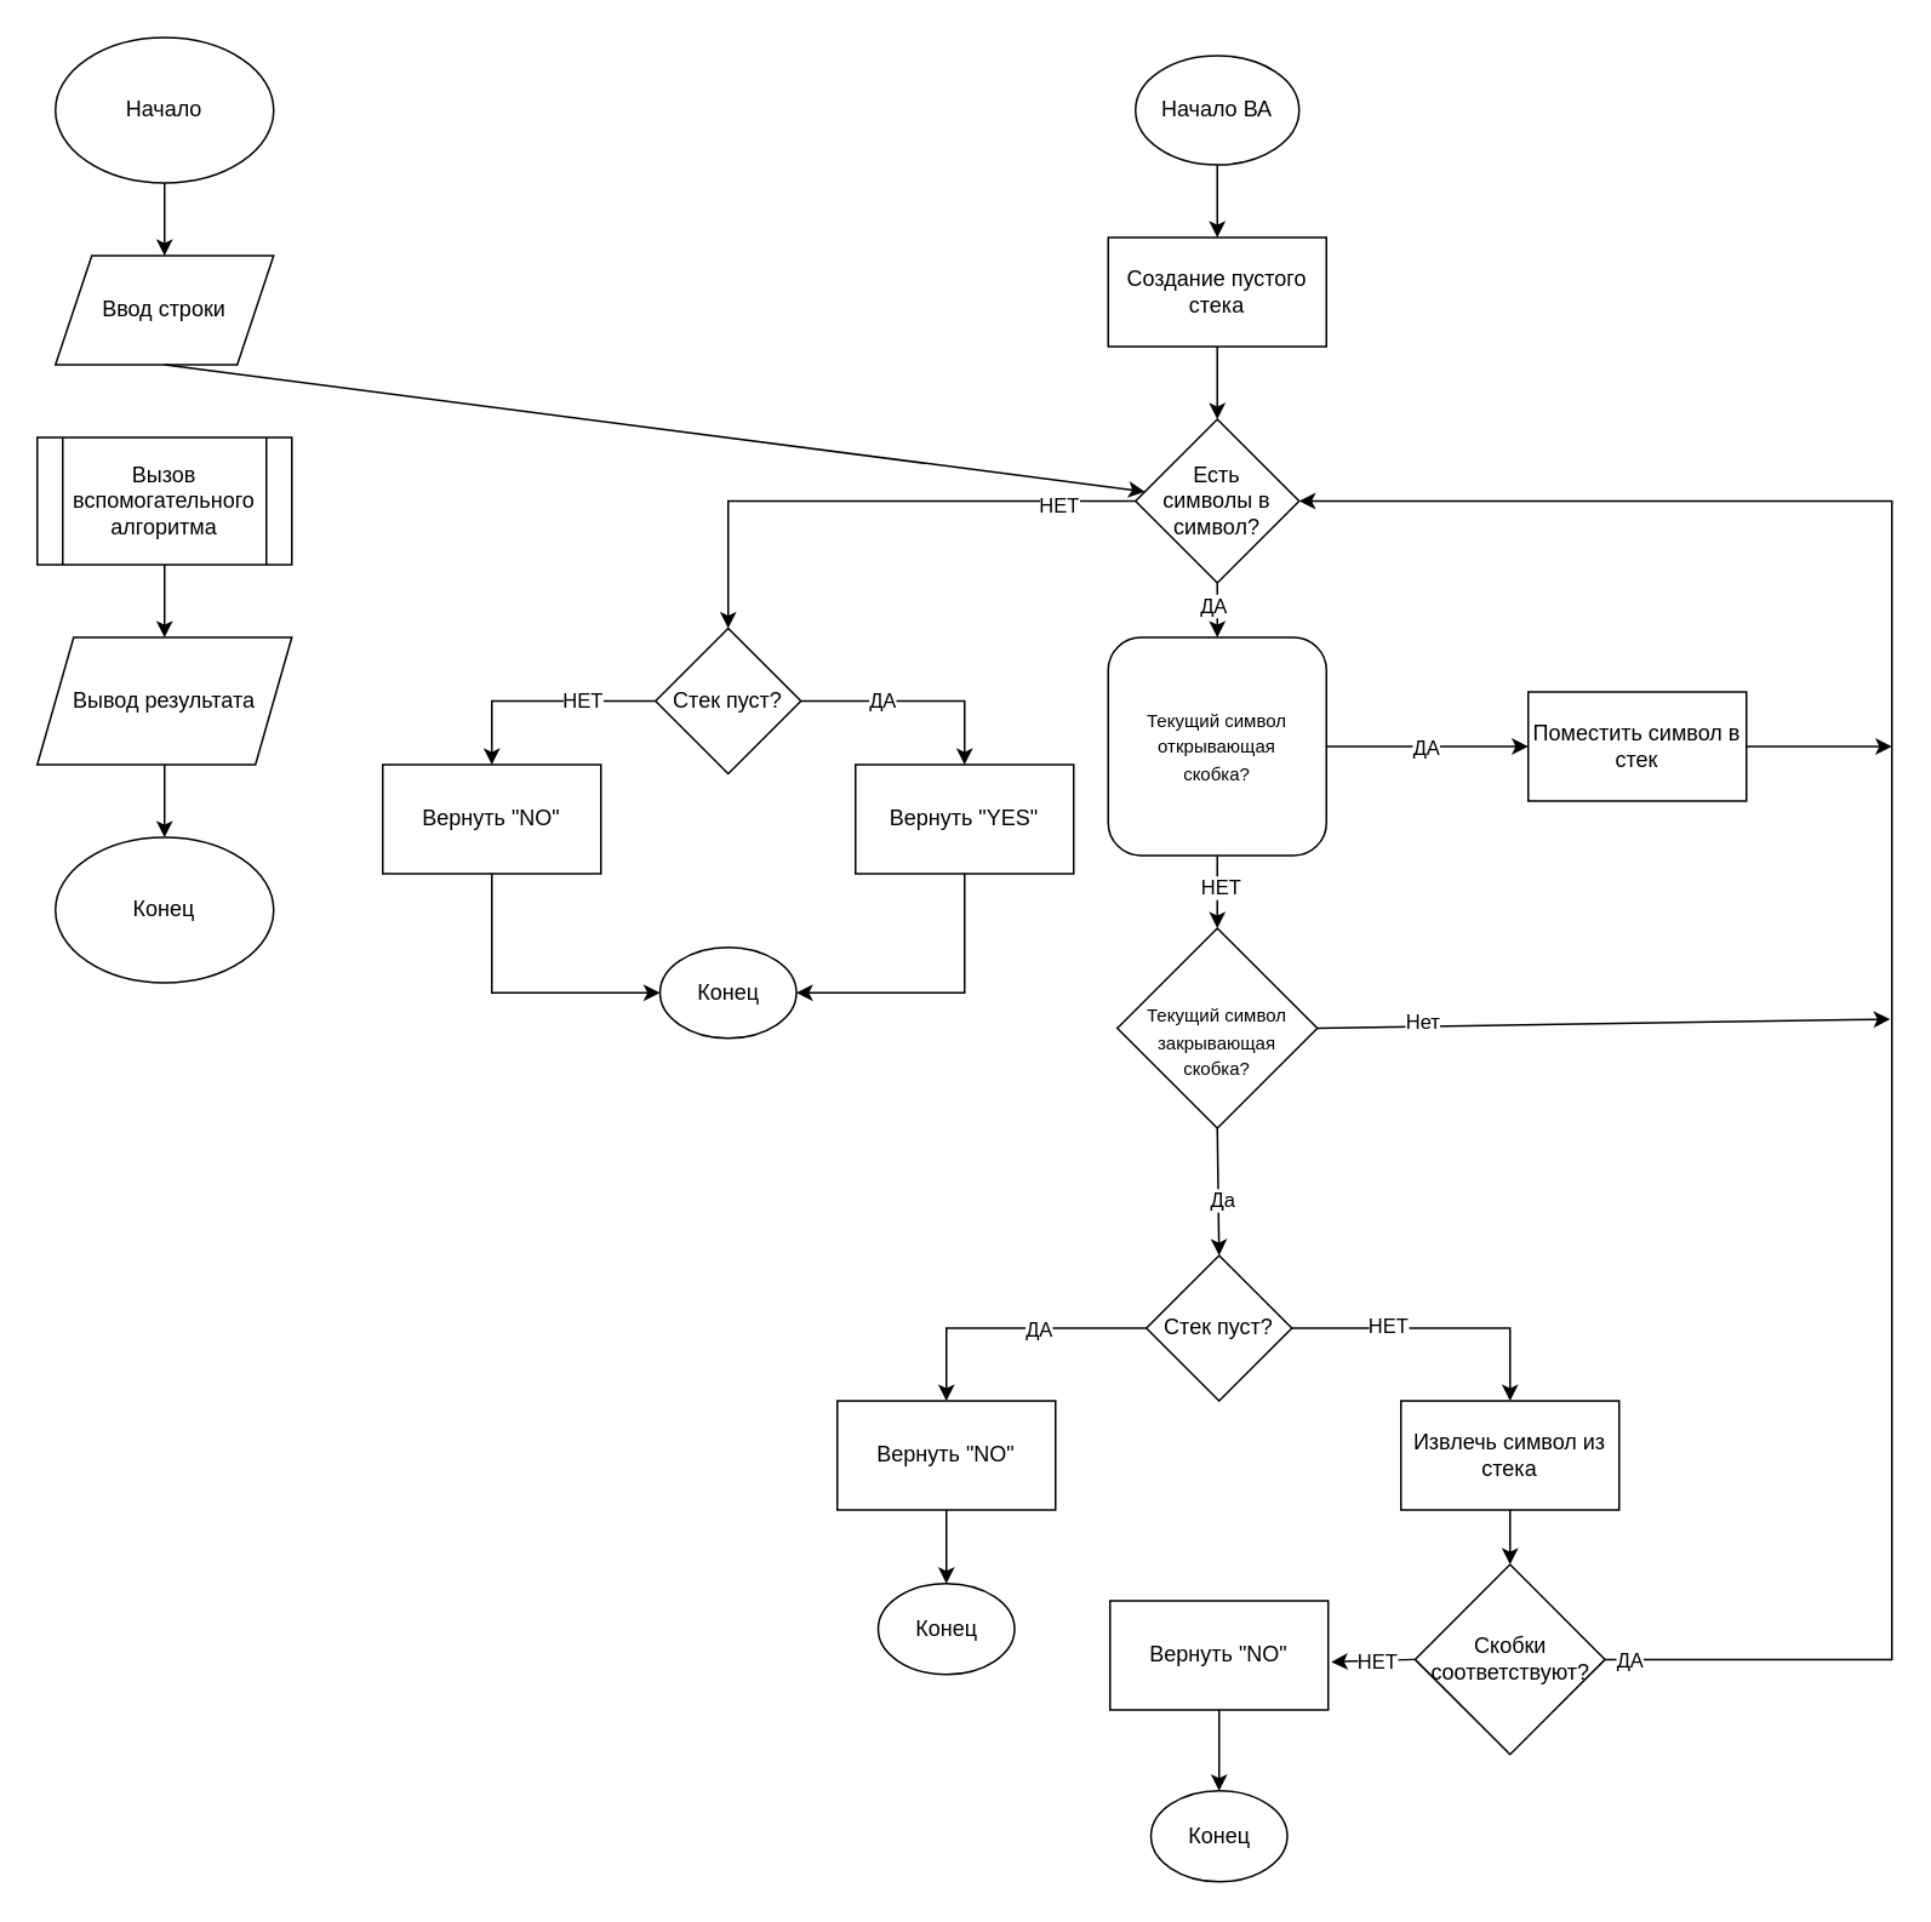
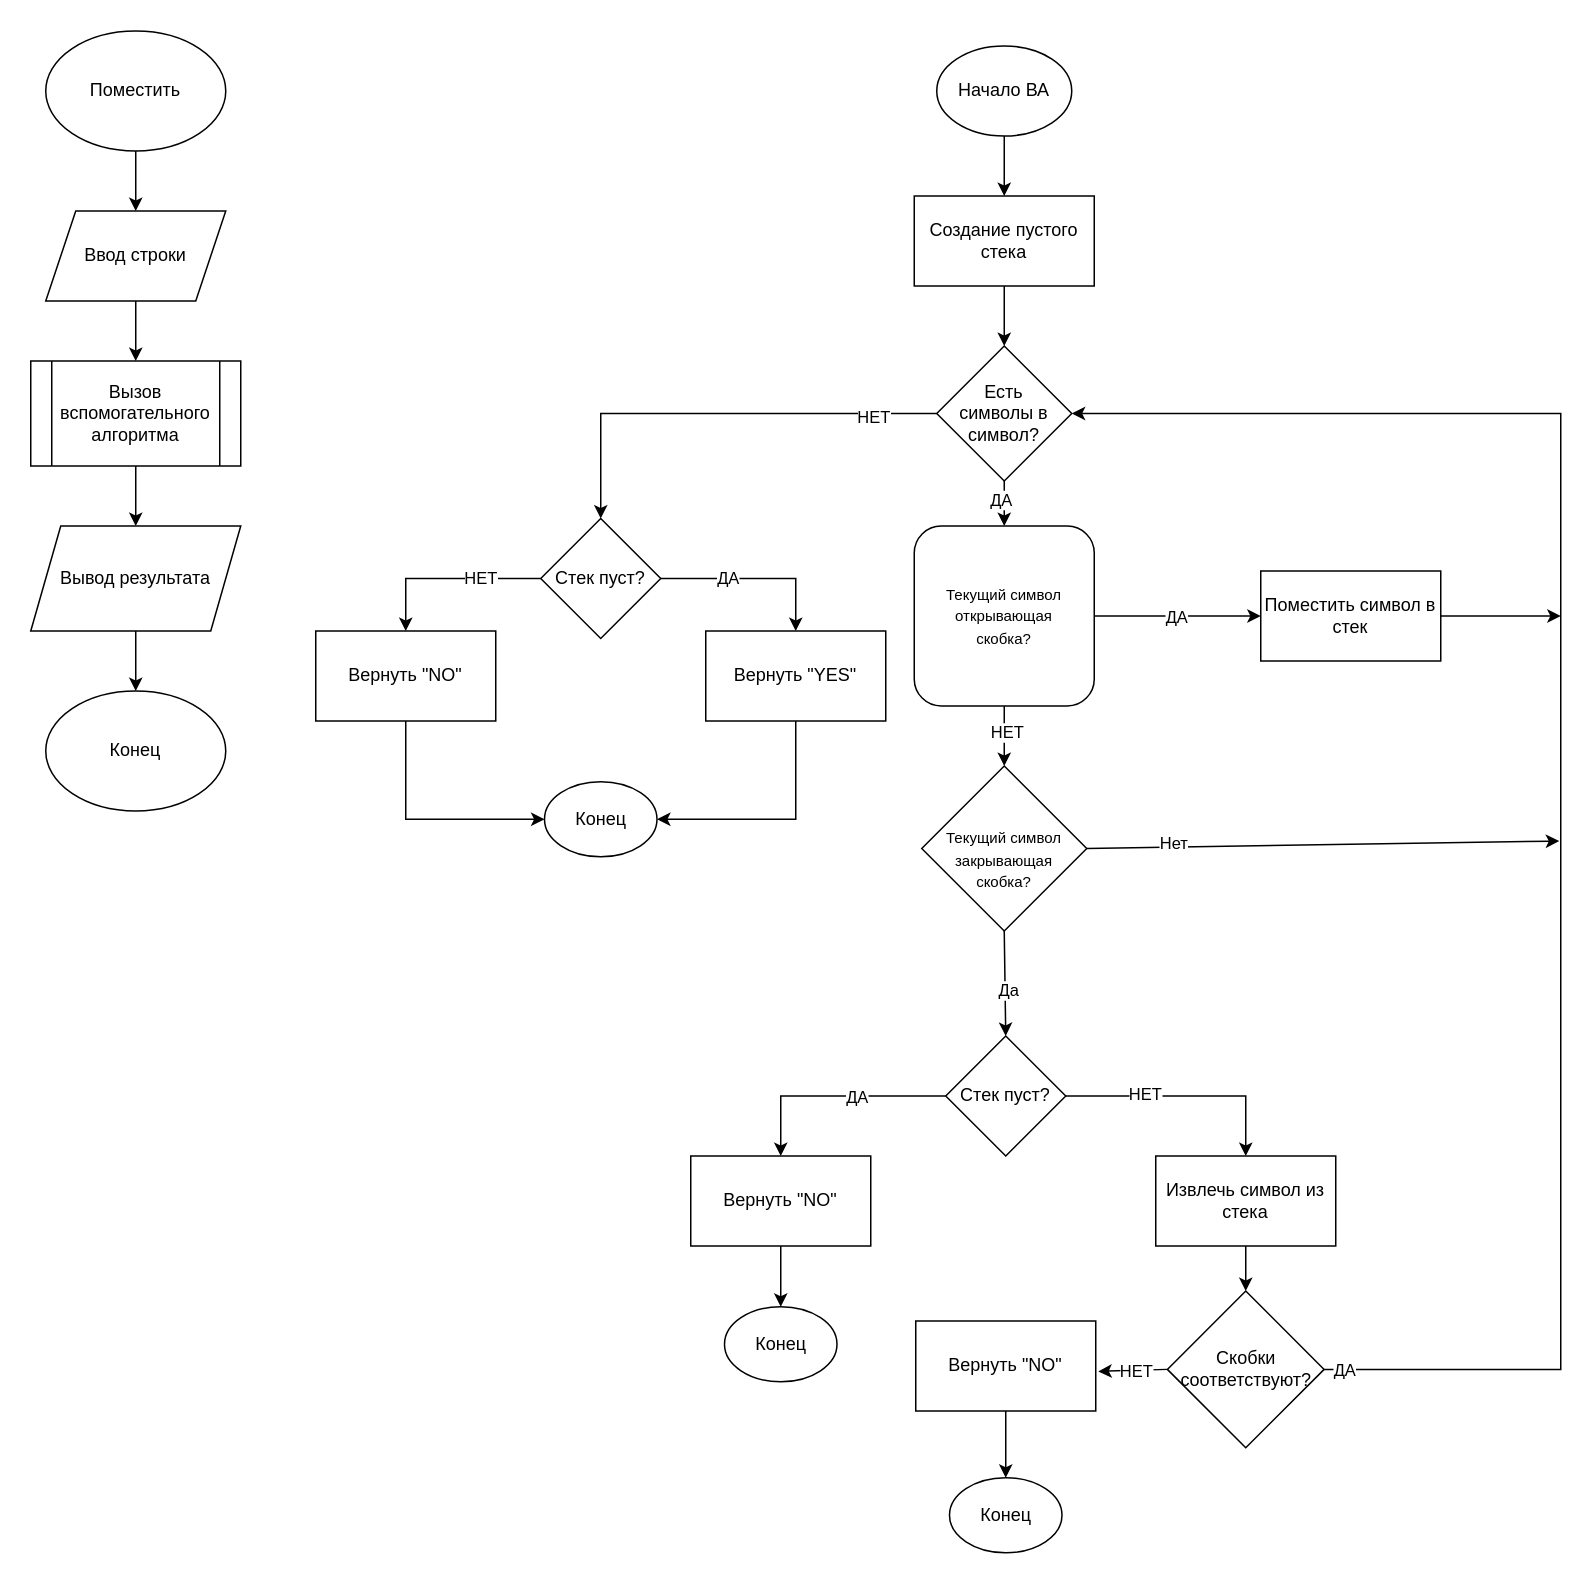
- <mxCell id="2" value="Начало" style="ellipse;whiteSpace=wrap;html=1;" parent="1" vertex="1"><mxGeometry x="30" y="20" width="120" height="80" as="geometry" /></mxCell>
+ <mxCell id="2" value="Поместить" style="ellipse;whiteSpace=wrap;html=1;" parent="1" vertex="1"><mxGeometry x="30" y="20" width="120" height="80" as="geometry" /></mxCell>
- <mxCell id="40" value="" style="endArrow=classic;html=1;rounded=0;exitX=0.5;exitY=1;exitDx=0;exitDy=0;" parent="1" source="3" target="52" edge="1"><mxGeometry width="50" height="50" relative="1" as="geometry"><mxPoint x="530" y="430" as="sourcePoint" /><mxPoint x="580" y="380" as="targetPoint" /></mxGeometry></mxCell>
+ <mxCell id="40" value="" style="endArrow=classic;html=1;rounded=0;entryX=0.5;entryY=0;entryDx=0;entryDy=0;exitX=0.5;exitY=1;exitDx=0;exitDy=0;" parent="1" source="3" target="4" edge="1"><mxGeometry width="50" height="50" relative="1" as="geometry"><mxPoint x="530" y="430" as="sourcePoint" /><mxPoint x="580" y="380" as="targetPoint" /></mxGeometry></mxCell>
